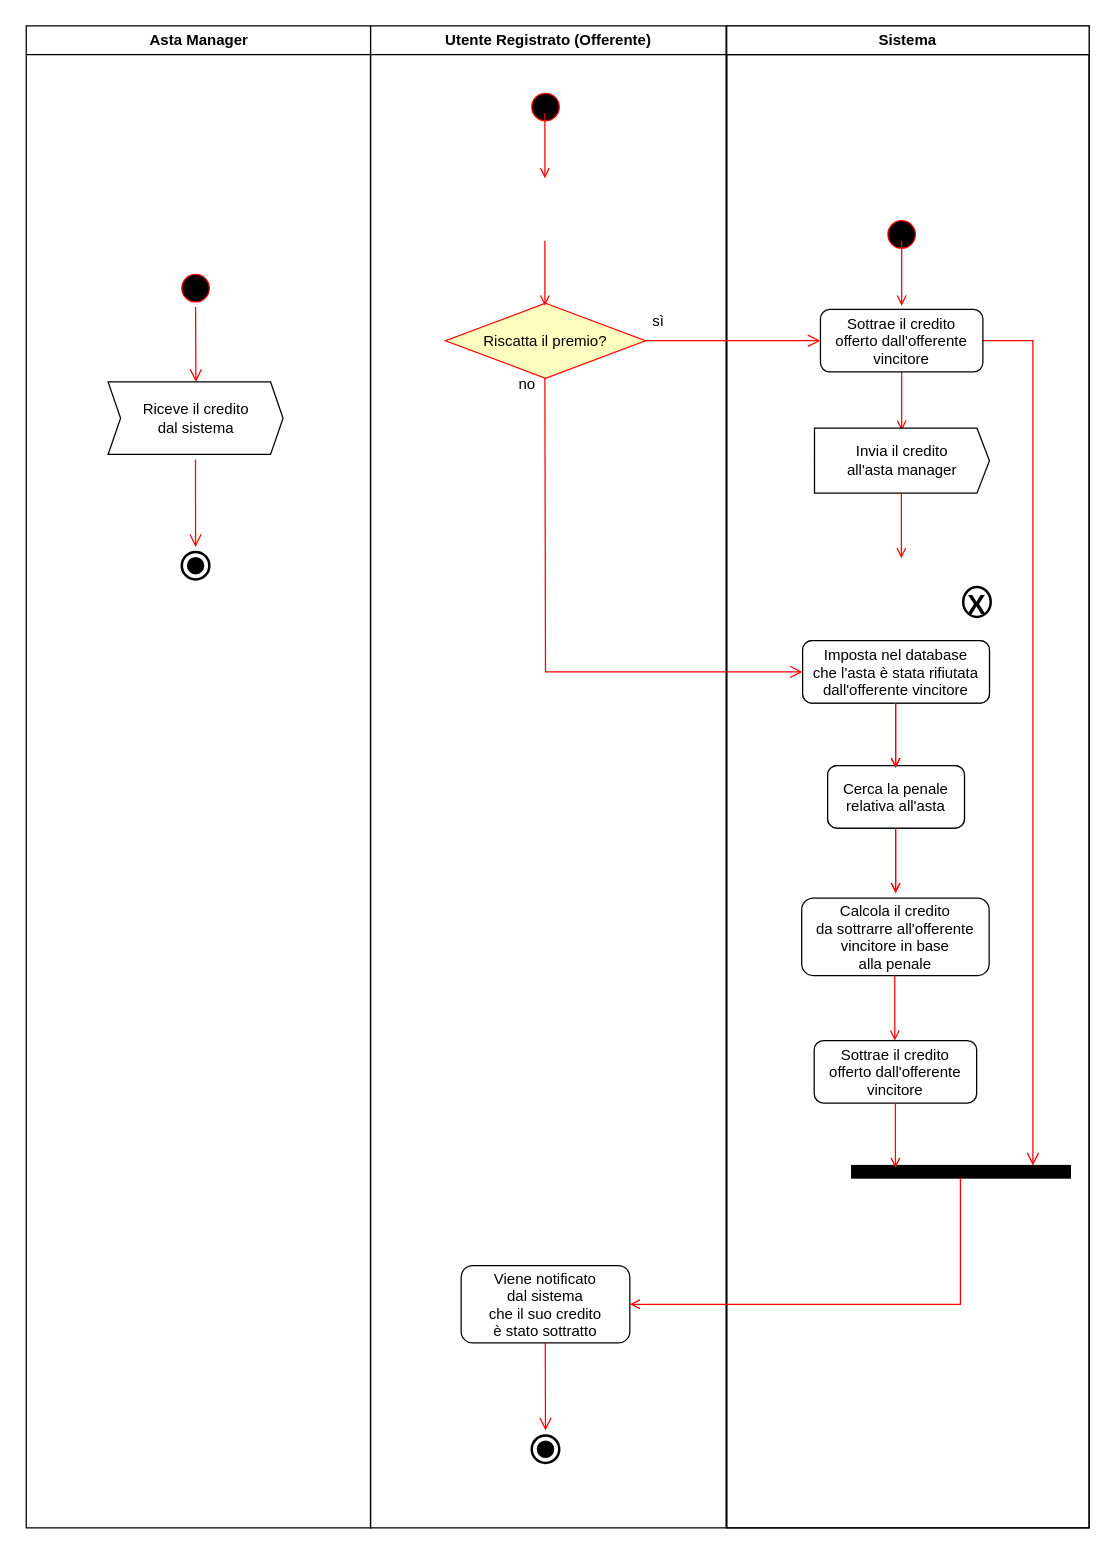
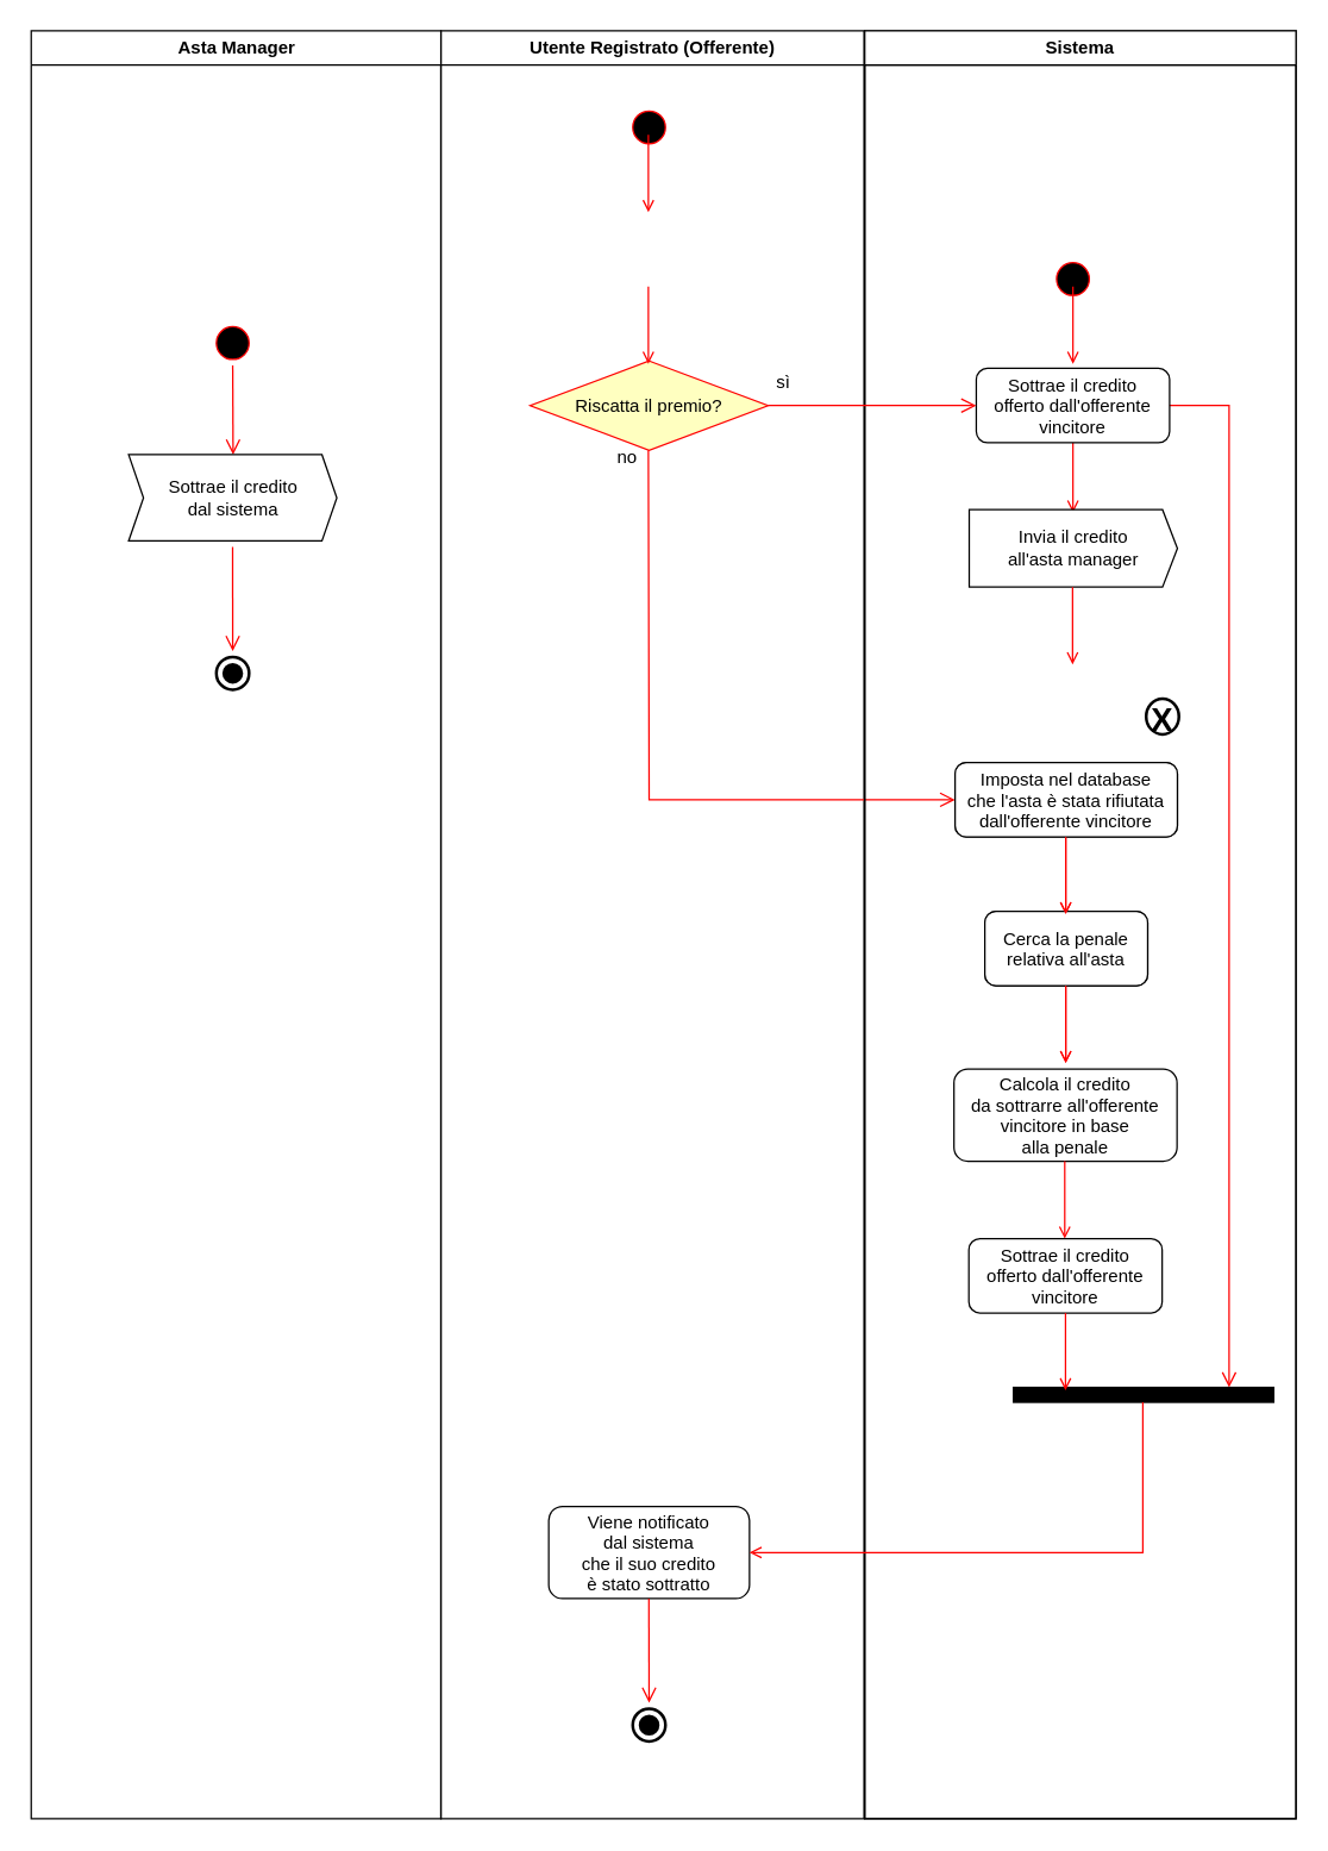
- <mxCell id="43" value="Riceve il credito&lt;br&gt;dal sistema" style="html=1;shadow=0;dashed=0;align=center;verticalAlign=middle;shape=mxgraph.arrows2.arrow;dy=0;dx=10;notch=10;rounded=0;comic=0;strokeWidth=1;" vertex="1" parent="37"><mxGeometry x="65.5" y="285" width="140" height="58" as="geometry" /></mxCell>
+ <mxCell id="43" value="Sottrae il credito&lt;br&gt;dal sistema" style="html=1;shadow=0;dashed=0;align=center;verticalAlign=middle;shape=mxgraph.arrows2.arrow;dy=0;dx=10;notch=10;rounded=0;comic=0;strokeWidth=1;" vertex="1" parent="37"><mxGeometry x="65.5" y="285" width="140" height="58" as="geometry" /></mxCell>
